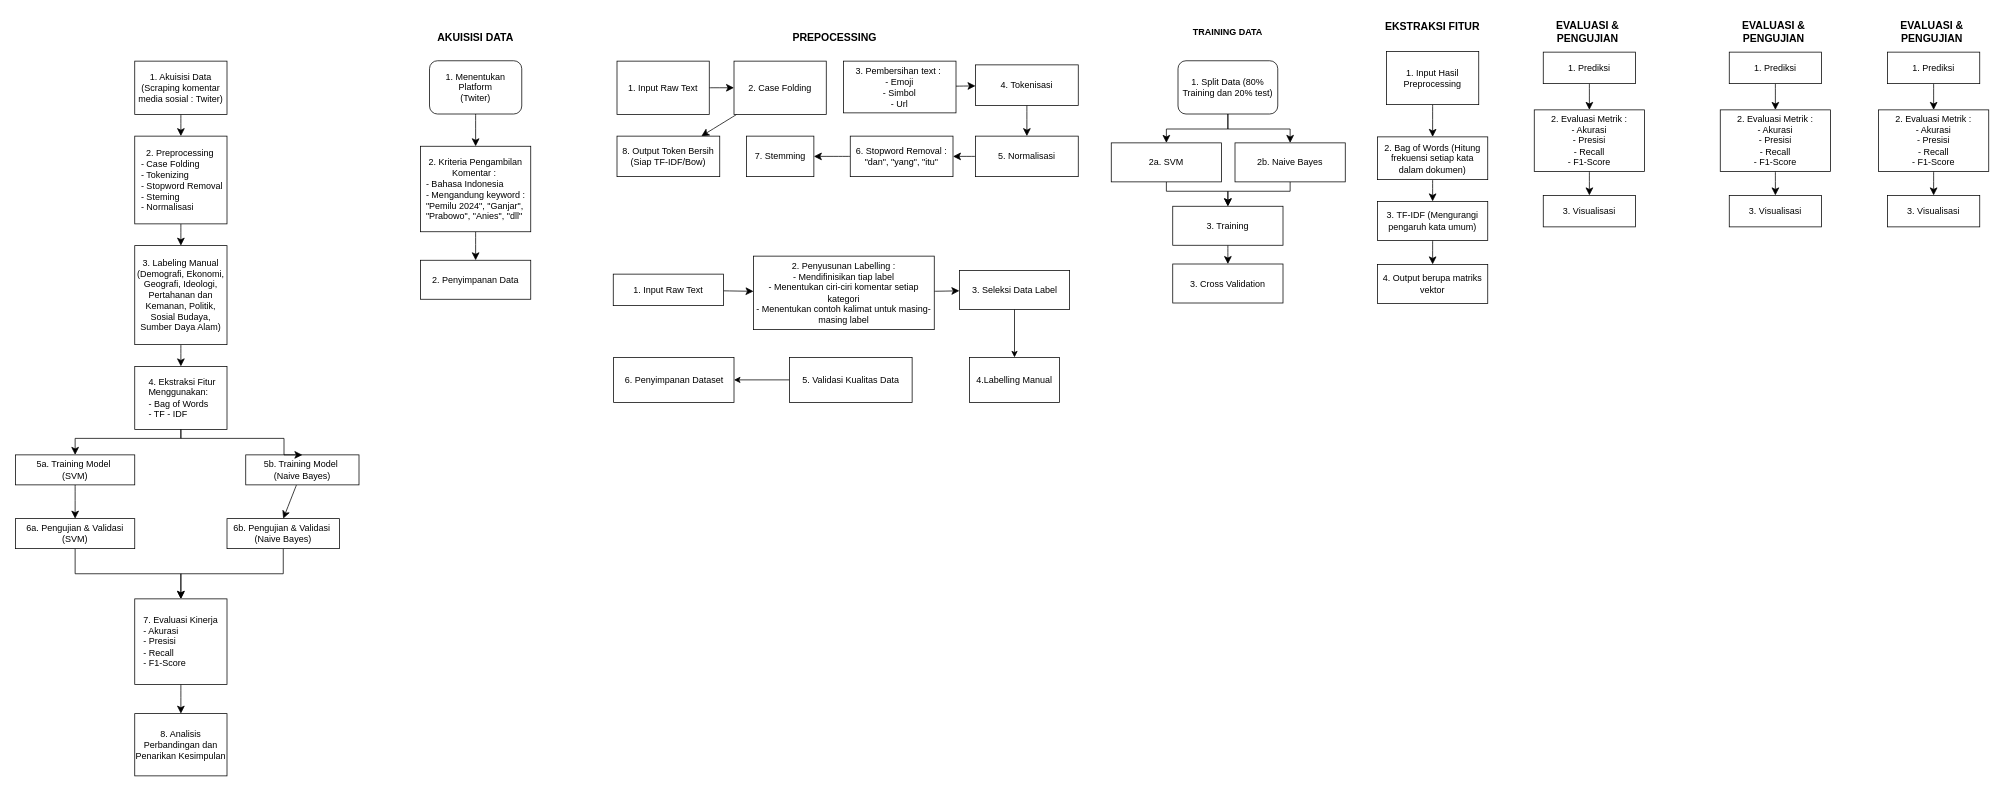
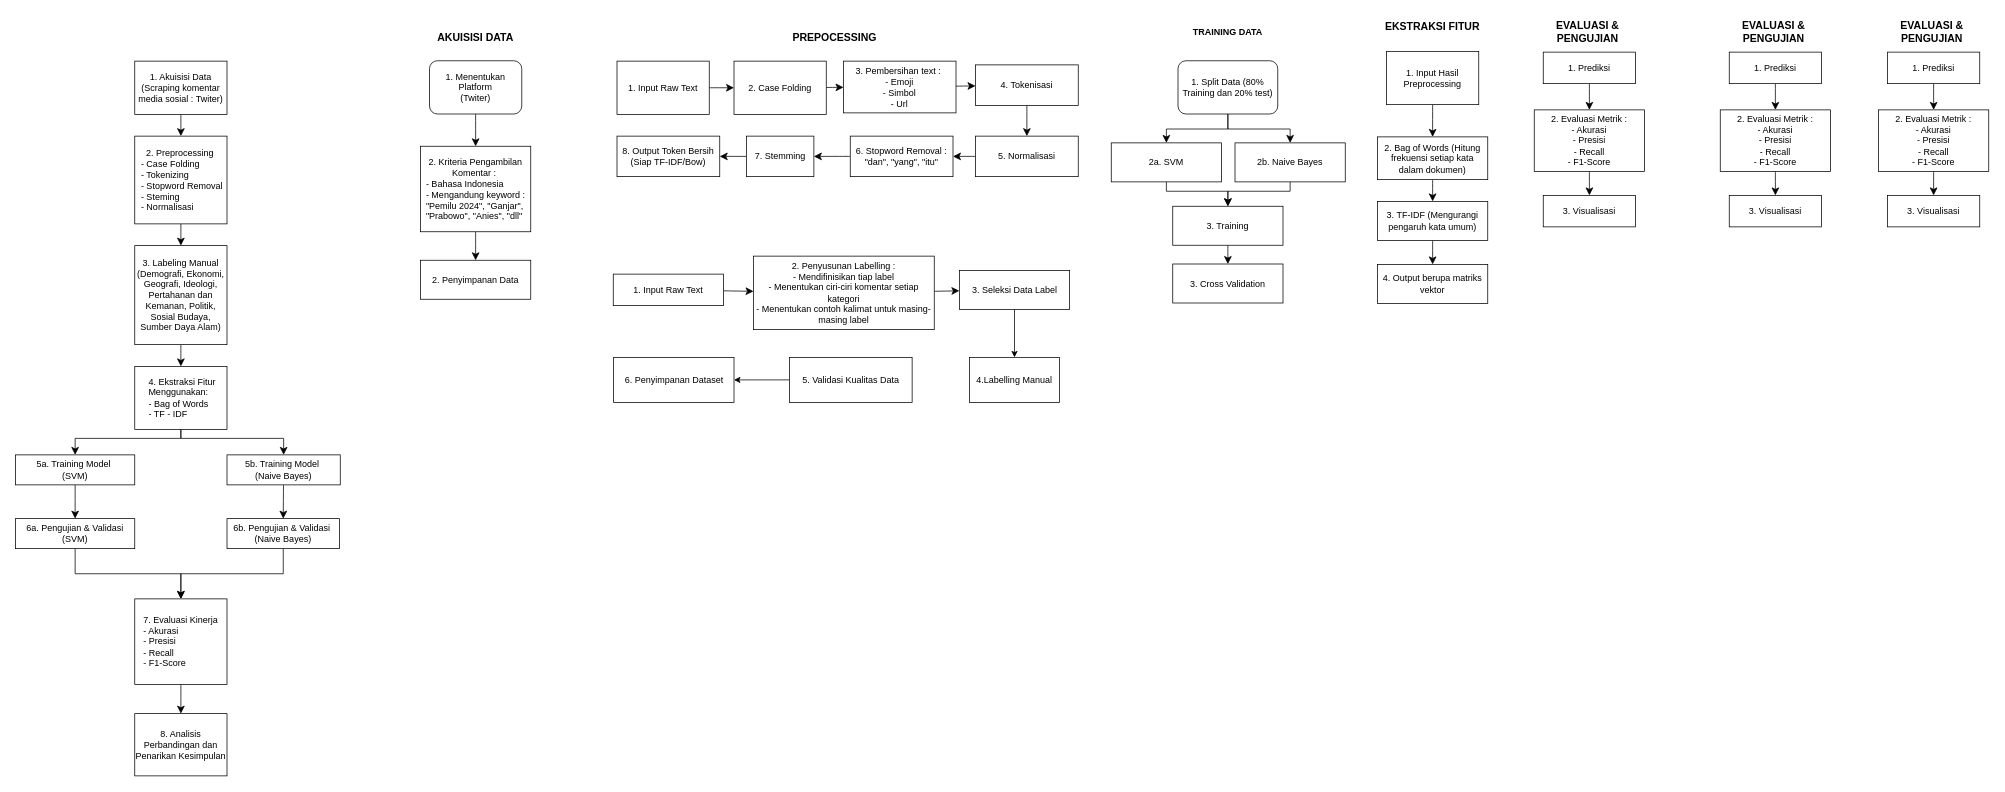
- <mxCell id="29" style="edgeStyle=none;curved=1;rounded=0;orthogonalLoop=1;jettySize=auto;html=1;fontSize=12;startSize=8;endSize=8;" edge="1" parent="1" source="30" target="43"><mxGeometry relative="1" as="geometry" /></mxCell>
+ <mxCell id="29" style="edgeStyle=none;curved=1;rounded=0;orthogonalLoop=1;jettySize=auto;html=1;fontSize=12;startSize=8;endSize=8;" edge="1" parent="1" source="30" target="32"><mxGeometry relative="1" as="geometry" /></mxCell>
+ <mxCell id="39" style="edgeStyle=none;curved=1;rounded=0;orthogonalLoop=1;jettySize=auto;html=1;fontSize=12;startSize=8;endSize=8;exitX=0;exitY=0.5;exitDx=0;exitDy=0;" edge="1" parent="1" source="41" target="43"><mxGeometry relative="1" as="geometry" /></mxCell>
- <mxCell id="13" value="5b. Training Model&amp;nbsp;&lt;div&gt;(Naive Bayes)&lt;/div&gt;" style="rounded=0;whiteSpace=wrap;html=1;align=center;" vertex="1" parent="1"><mxGeometry x="327" y="606" width="151" height="40" as="geometry" /></mxCell>
+ <mxCell id="13" value="5b. Training Model&amp;nbsp;&lt;div&gt;(Naive Bayes)&lt;/div&gt;" style="rounded=0;whiteSpace=wrap;html=1;align=center;" vertex="1" parent="1"><mxGeometry x="302" y="606" width="151" height="40" as="geometry" /></mxCell>
